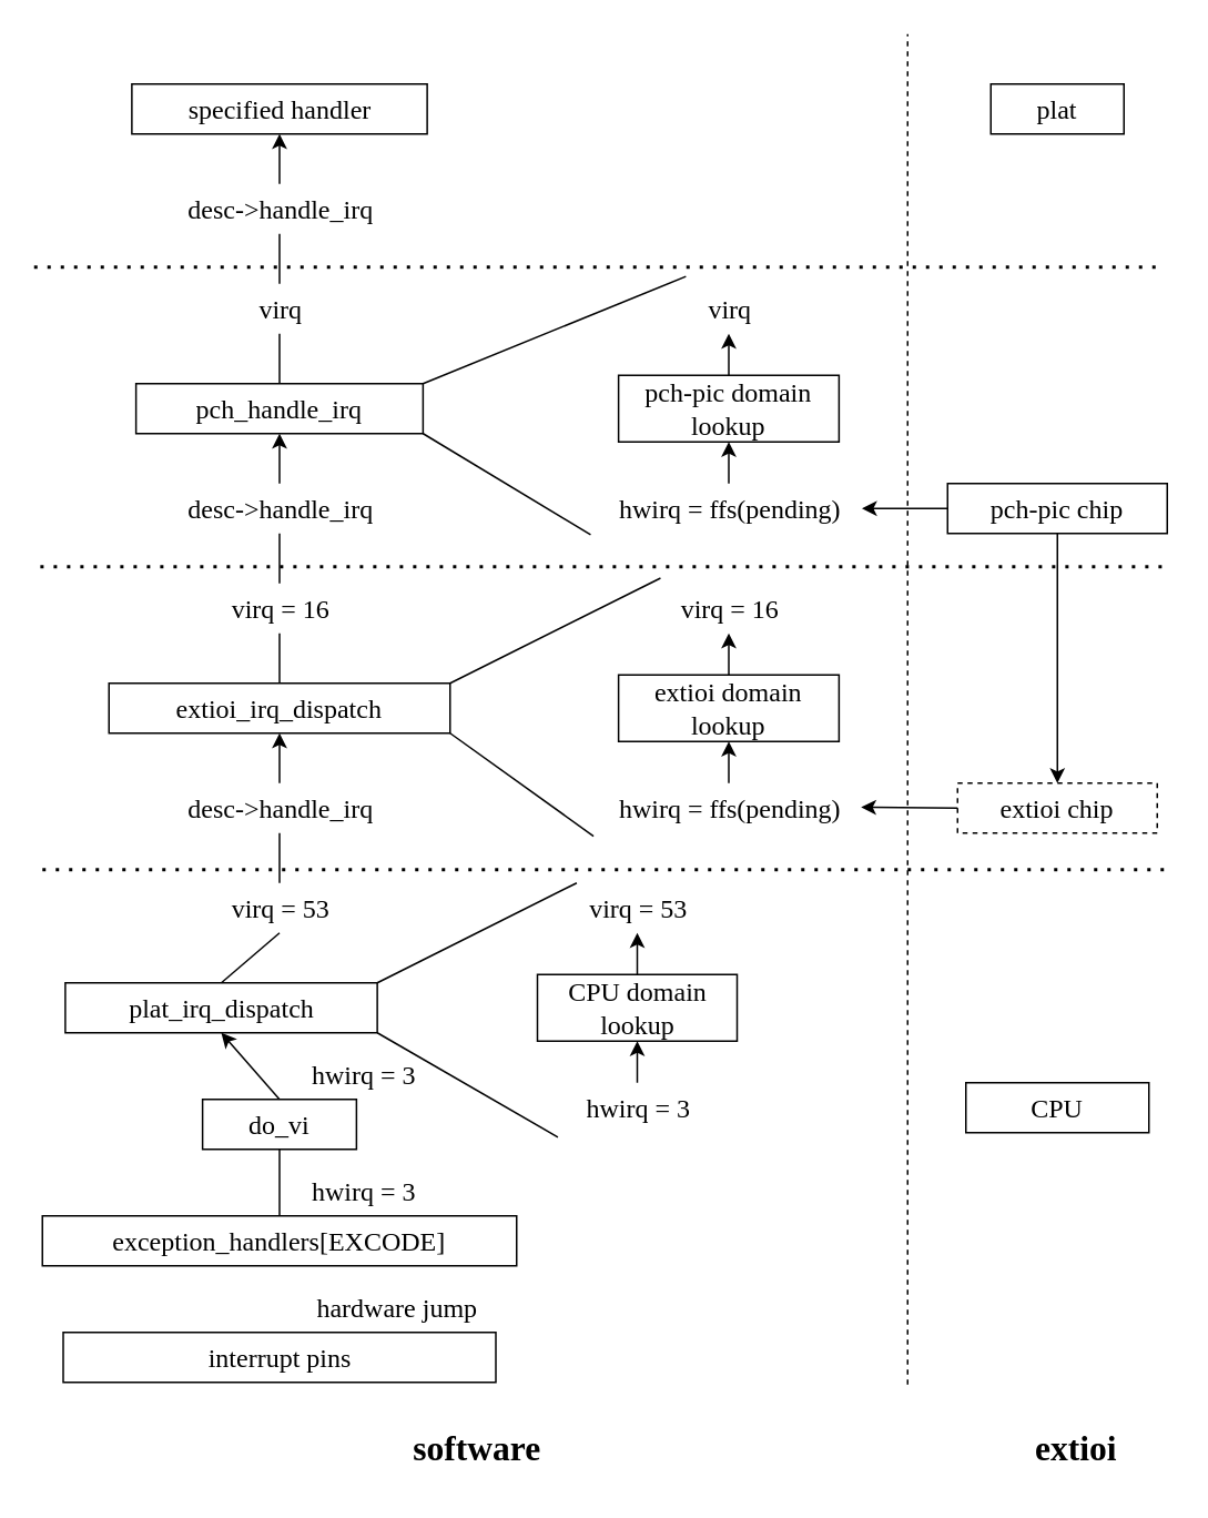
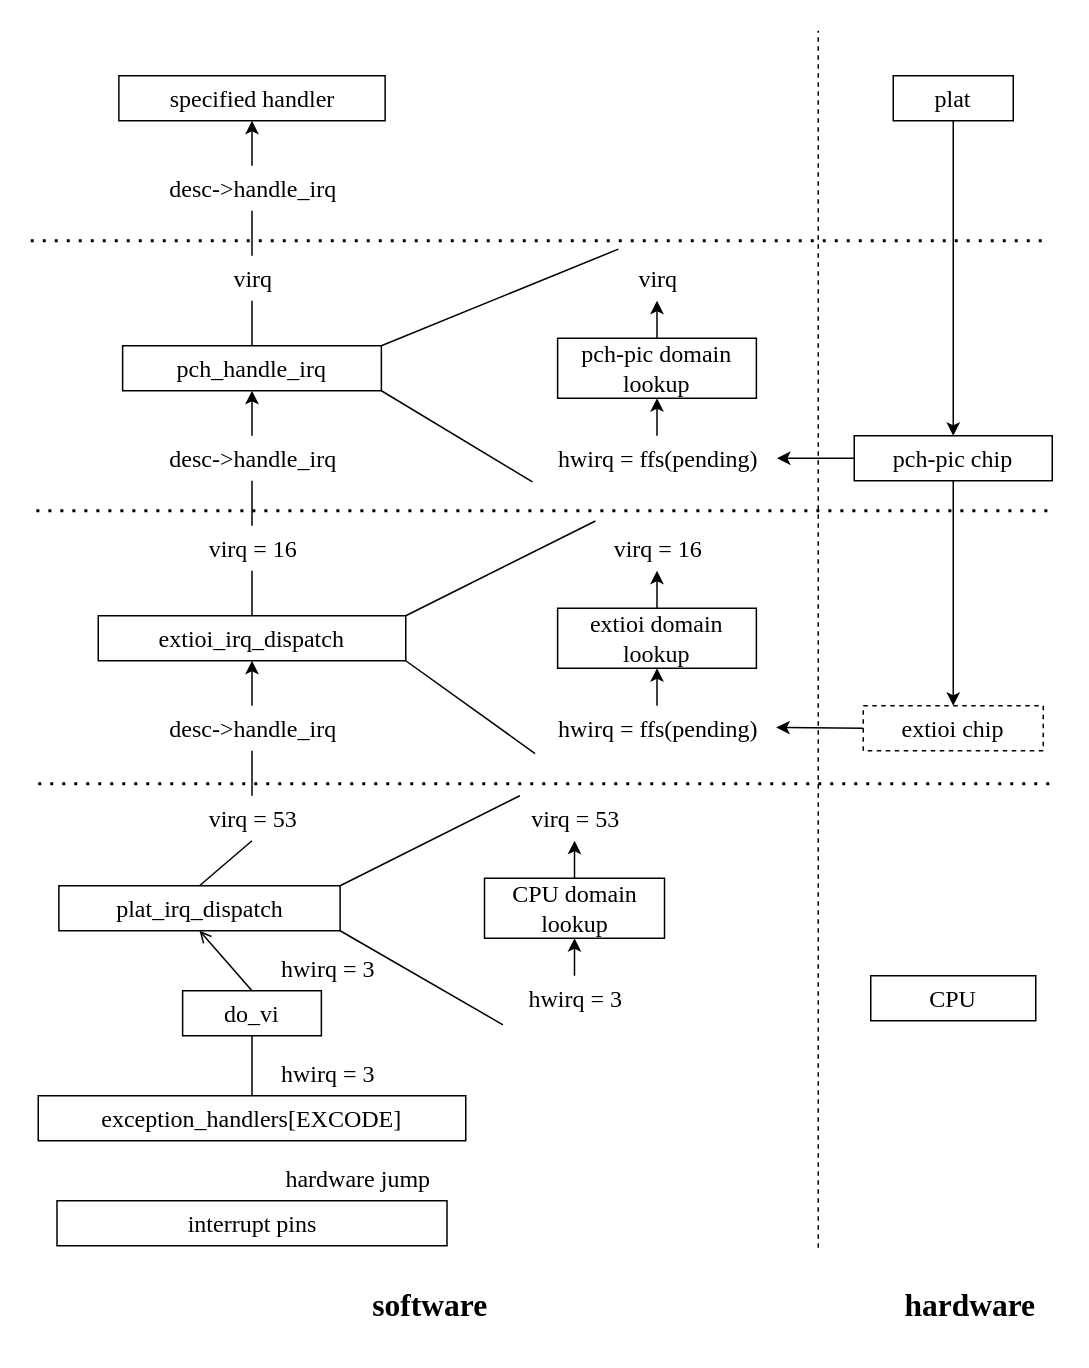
+ <mxCell id="53" style="edgeStyle=none;html=1;exitX=0.5;exitY=1;exitDx=0;exitDy=0;entryX=0.5;entryY=0;entryDx=0;entryDy=0;fontFamily=Times New Roman;fontSize=16;" parent="1" source="54" target="62" edge="1"><mxGeometry relative="1" as="geometry"><mxPoint x="658.75" y="292" as="targetPoint" /></mxGeometry></mxCell>
- <mxCell id="11" style="edgeStyle=none;html=1;exitX=0.5;exitY=0;exitDx=0;exitDy=0;entryX=0.5;entryY=1;entryDx=0;entryDy=0;fontFamily=Times New Roman;fontSize=16;" parent="3" source="6" target="10" edge="1"><mxGeometry relative="1" as="geometry" /></mxCell>
+ <mxCell id="11" style="edgeStyle=none;html=1;exitX=0.5;exitY=0;exitDx=0;exitDy=0;entryX=0.5;entryY=1;entryDx=0;entryDy=0;fontFamily=Times New Roman;fontSize=16;endArrow=open;" parent="3" source="6" target="10" edge="1"><mxGeometry relative="1" as="geometry" /></mxCell>
- <mxCell id="68" value="&lt;font style=&quot;font-size: 21px;&quot;&gt;&lt;b&gt;extioi&lt;/b&gt;&lt;/font&gt;" style="text;html=1;align=center;verticalAlign=middle;resizable=0;points=[];autosize=1;strokeColor=none;fillColor=none;fontSize=16;fontFamily=Times New Roman;" parent="1" vertex="1"><mxGeometry x="591" y="850" width="110" height="40" as="geometry" /></mxCell>
+ <mxCell id="68" value="&lt;font style=&quot;font-size: 21px;&quot;&gt;&lt;b&gt;hardware&lt;/b&gt;&lt;/font&gt;" style="text;html=1;align=center;verticalAlign=middle;resizable=0;points=[];autosize=1;strokeColor=none;fillColor=none;fontSize=16;fontFamily=Times New Roman;" parent="1" vertex="1"><mxGeometry x="591" y="850" width="110" height="40" as="geometry" /></mxCell>
